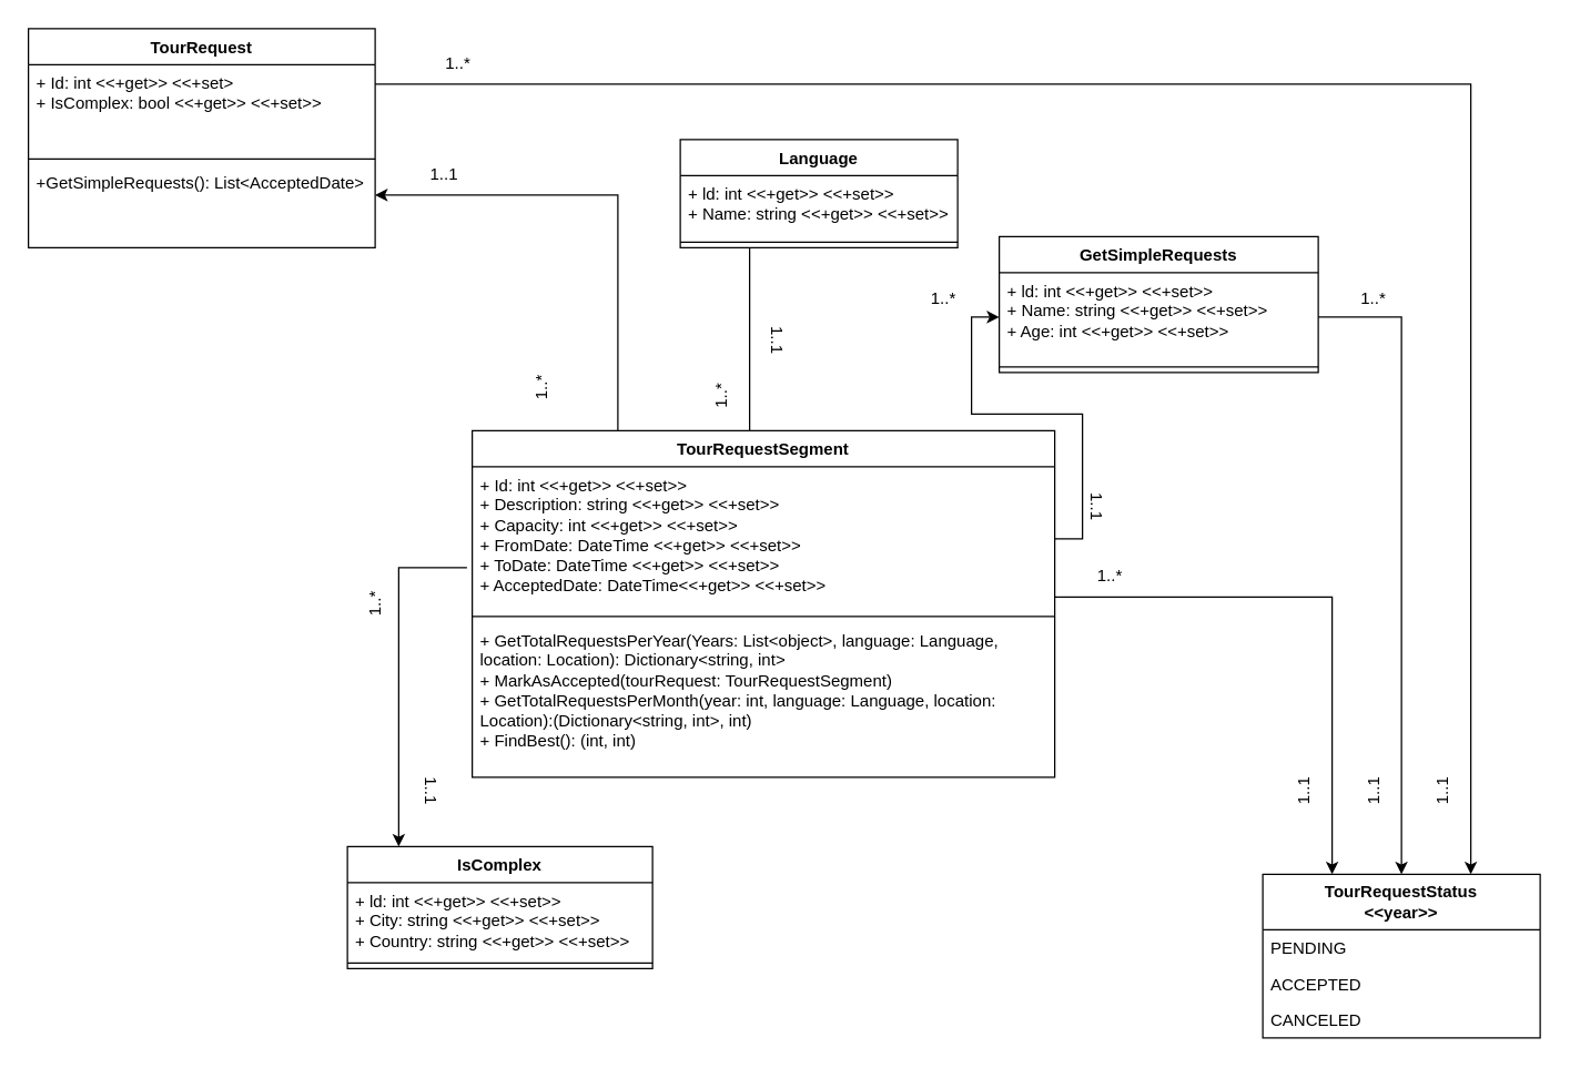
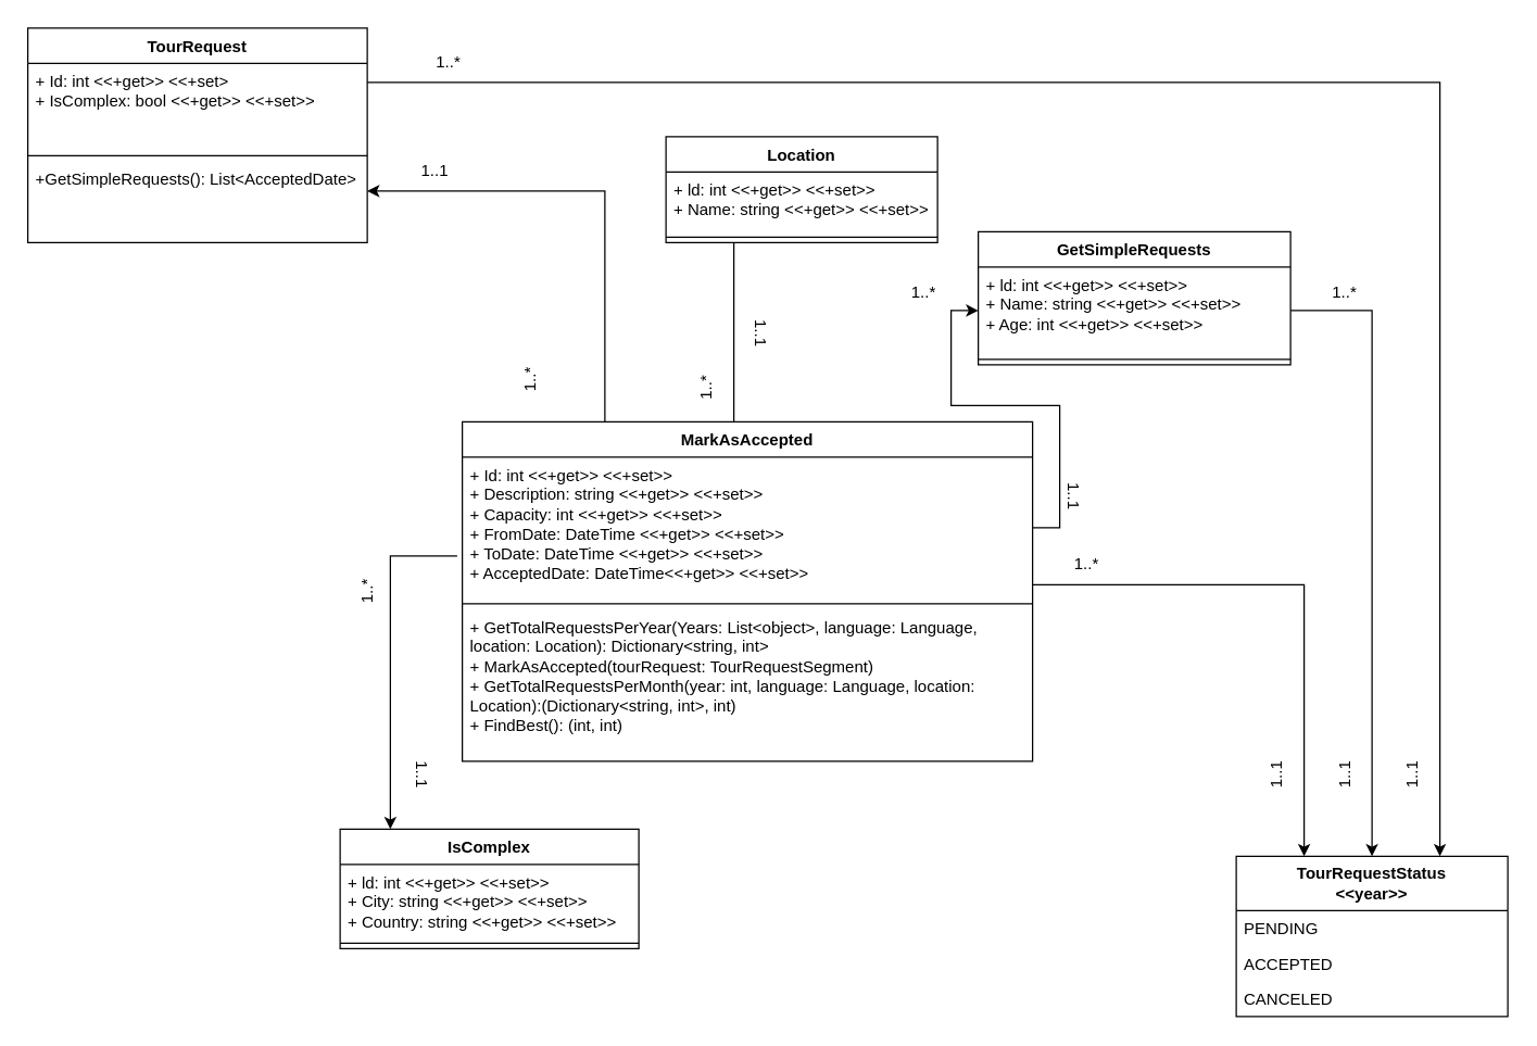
- <mxCell id="14" value="Language" style="swimlane;fontStyle=1;align=center;verticalAlign=top;childLayout=stackLayout;horizontal=1;startSize=26;horizontalStack=0;resizeParent=1;resizeParentMax=0;resizeLast=0;collapsible=1;marginBottom=0;whiteSpace=wrap;html=1;" vertex="1" parent="1"><mxGeometry x="490" y="100" width="200" height="78" as="geometry" /></mxCell>
+ <mxCell id="14" value="Location" style="swimlane;fontStyle=1;align=center;verticalAlign=top;childLayout=stackLayout;horizontal=1;startSize=26;horizontalStack=0;resizeParent=1;resizeParentMax=0;resizeLast=0;collapsible=1;marginBottom=0;whiteSpace=wrap;html=1;" vertex="1" parent="1"><mxGeometry x="490" y="100" width="200" height="78" as="geometry" /></mxCell>
- <mxCell id="10" value="TourRequestSegment" style="swimlane;fontStyle=1;align=center;verticalAlign=top;childLayout=stackLayout;horizontal=1;startSize=26;horizontalStack=0;resizeParent=1;resizeParentMax=0;resizeLast=0;collapsible=1;marginBottom=0;whiteSpace=wrap;html=1;" vertex="1" parent="1"><mxGeometry x="340" y="310" width="420" height="250" as="geometry" /></mxCell>
+ <mxCell id="10" value="MarkAsAccepted" style="swimlane;fontStyle=1;align=center;verticalAlign=top;childLayout=stackLayout;horizontal=1;startSize=26;horizontalStack=0;resizeParent=1;resizeParentMax=0;resizeLast=0;collapsible=1;marginBottom=0;whiteSpace=wrap;html=1;" vertex="1" parent="1"><mxGeometry x="340" y="310" width="420" height="250" as="geometry" /></mxCell>
